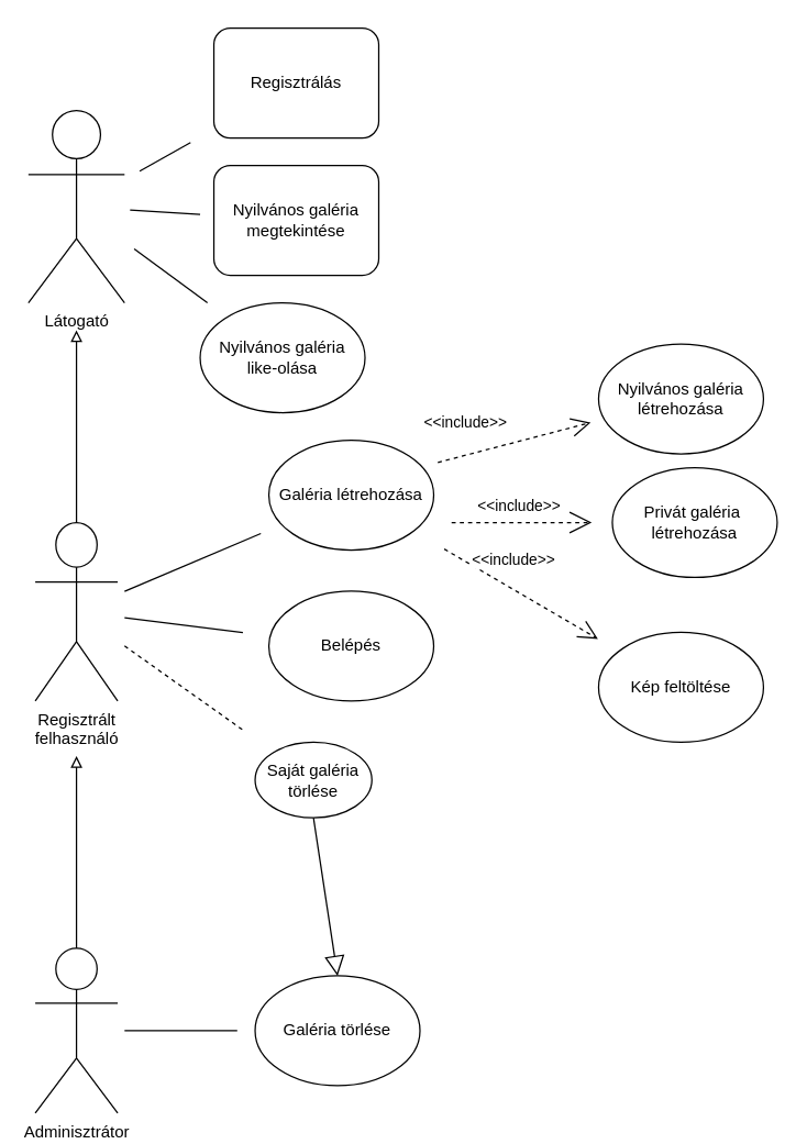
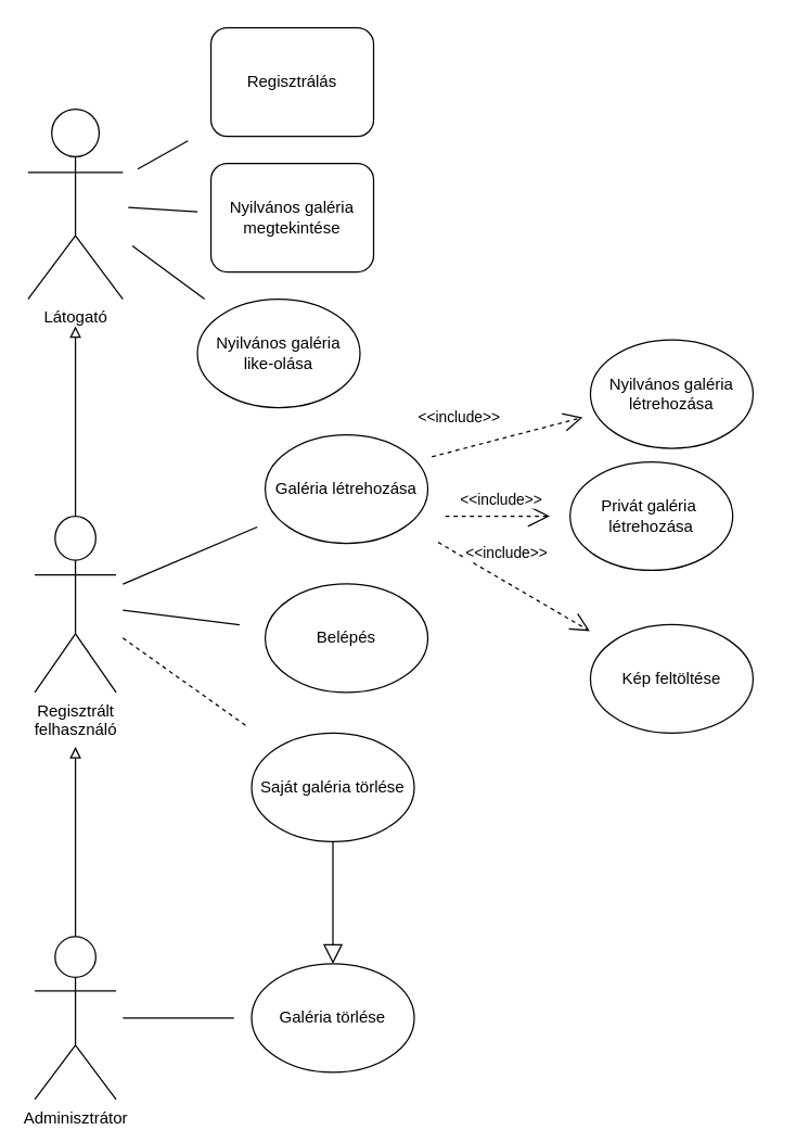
- <mxCell id="18" value="Privát galéria&amp;nbsp;&lt;br&gt;létrehozása" style="ellipse;whiteSpace=wrap;html=1;" vertex="1" parent="1"><mxGeometry x="445" y="340" width="120" height="80" as="geometry" /></mxCell>
+ <mxCell id="18" value="Privát galéria&amp;nbsp;&lt;br&gt;létrehozása" style="ellipse;whiteSpace=wrap;html=1;" vertex="1" parent="1"><mxGeometry x="420" y="340" width="120" height="80" as="geometry" /></mxCell>
- <mxCell id="25" value="Saját galéria törlése" style="ellipse;whiteSpace=wrap;html=1;" vertex="1" parent="1"><mxGeometry x="185" y="540" width="85" height="55" as="geometry" /></mxCell>
+ <mxCell id="25" value="Saját galéria törlése" style="ellipse;whiteSpace=wrap;html=1;" vertex="1" parent="1"><mxGeometry x="185" y="540" width="120" height="80" as="geometry" /></mxCell>
